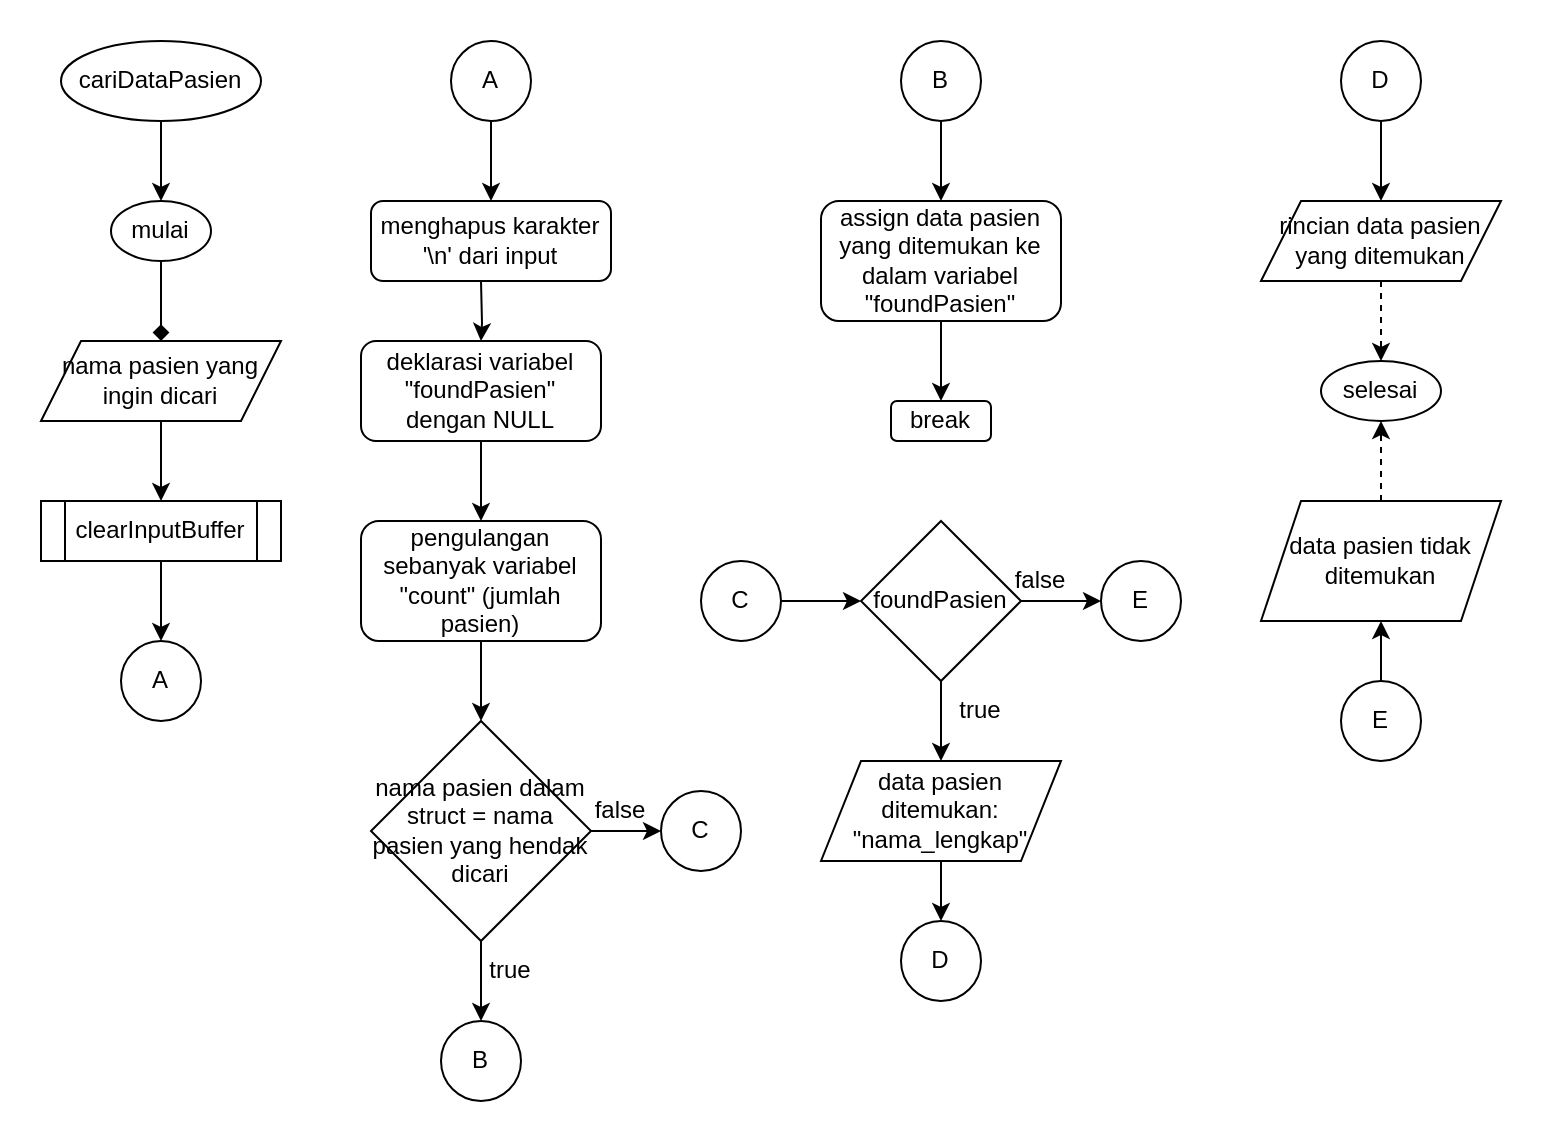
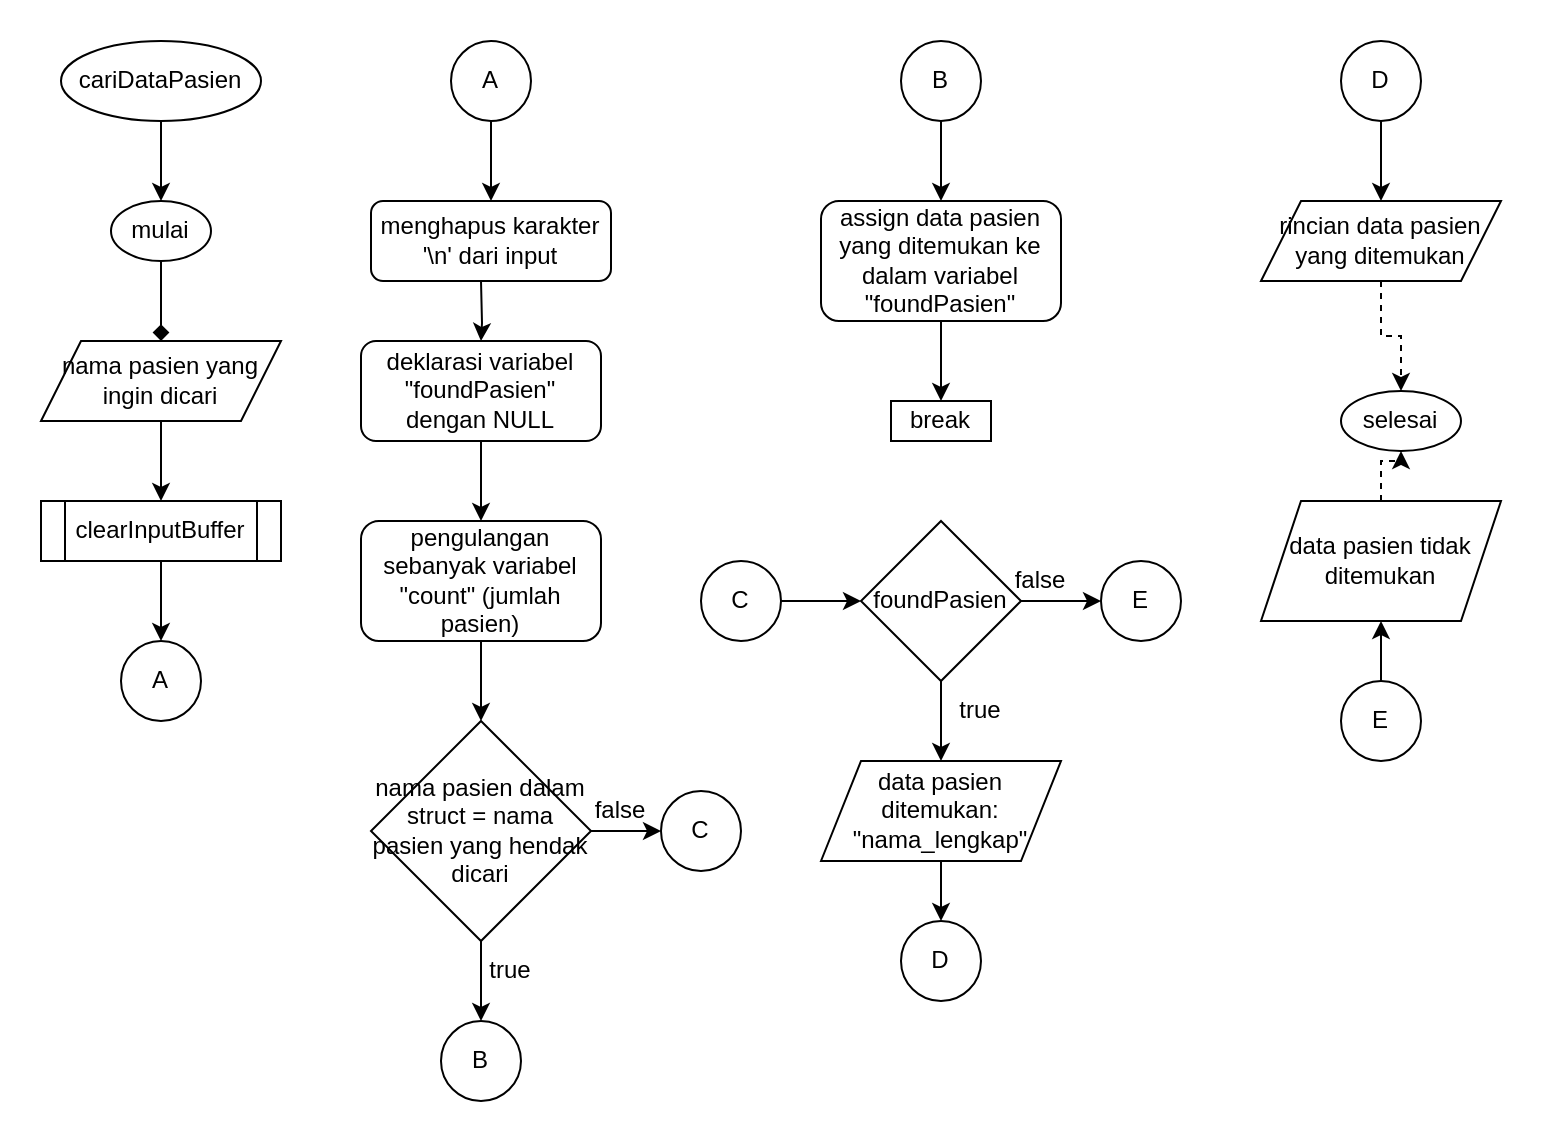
- <mxCell id="44" value="selesai" style="ellipse;whiteSpace=wrap;html=1;" vertex="1" parent="1"><mxGeometry x="660" y="180" width="60" height="30" as="geometry" /></mxCell>
+ <mxCell id="44" value="selesai" style="ellipse;whiteSpace=wrap;html=1;" vertex="1" parent="1"><mxGeometry x="670" y="195" width="60" height="30" as="geometry" /></mxCell>
- <mxCell id="20" value="break" style="rounded=1;whiteSpace=wrap;html=1;" vertex="1" parent="1"><mxGeometry x="445" y="200" width="50" height="20" as="geometry" /></mxCell>
+ <mxCell id="20" value="break" style="whiteSpace=wrap;html=1;rounded=0;" vertex="1" parent="1"><mxGeometry x="445" y="200" width="50" height="20" as="geometry" /></mxCell>
